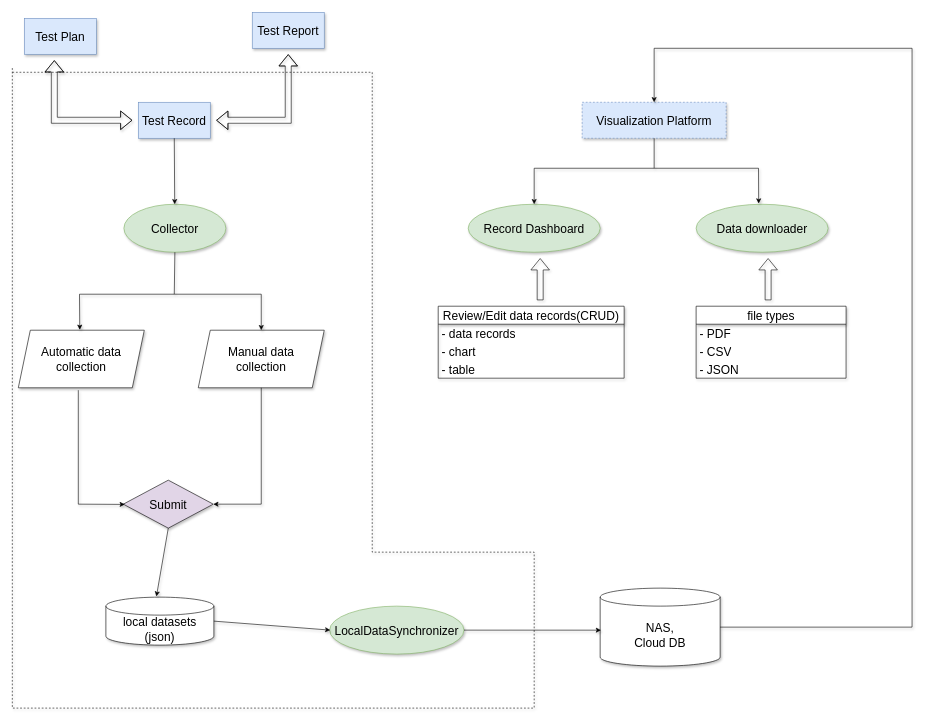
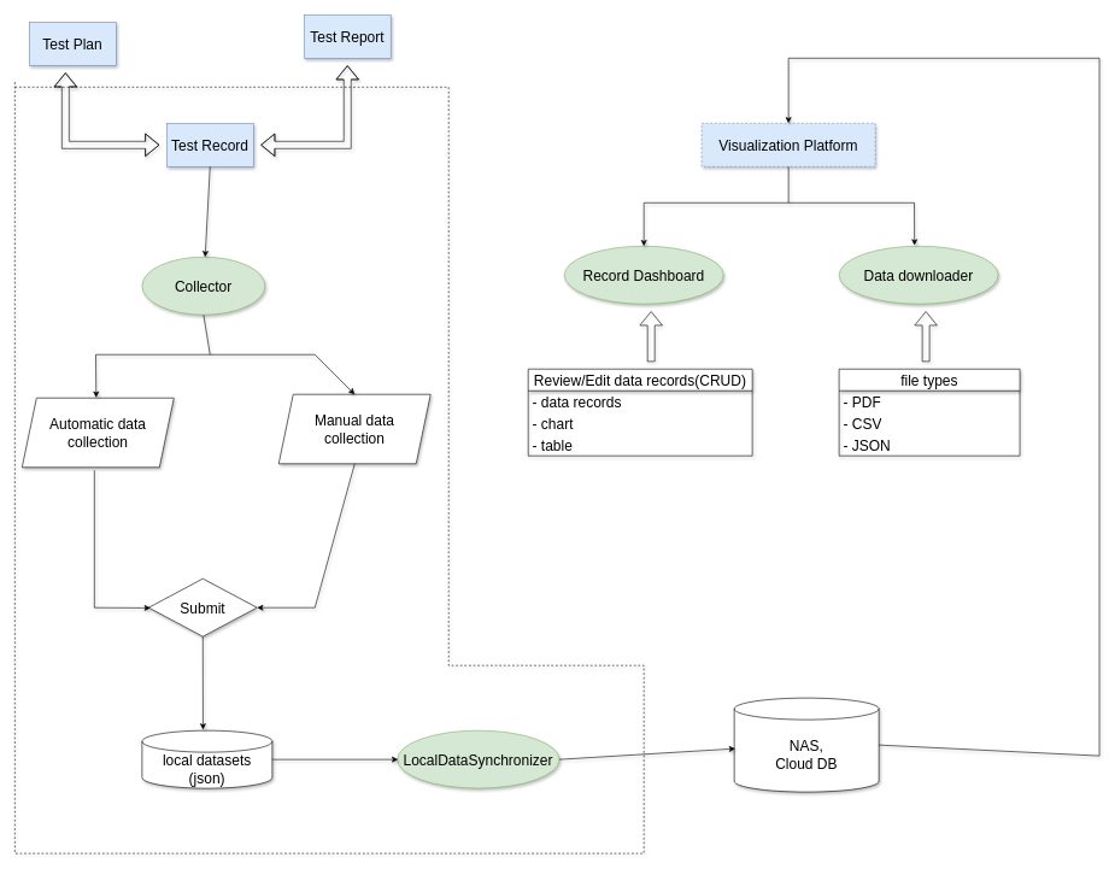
- <mxCell id="6" value="Collector" style="ellipse;whiteSpace=wrap;html=1;fontSize=20;shadow=1;fillColor=#d5e8d4;strokeColor=#82b366;" vertex="1" parent="1"><mxGeometry x="206" y="340" width="170" height="80" as="geometry" /></mxCell>
+ <mxCell id="6" value="Collector" style="ellipse;whiteSpace=wrap;html=1;fontSize=20;shadow=1;fillColor=#d5e8d4;strokeColor=#82b366;" vertex="1" parent="1"><mxGeometry x="196" y="355" width="170" height="80" as="geometry" /></mxCell>
- <mxCell id="11" value="Manual data&lt;br&gt;collection" style="shape=parallelogram;perimeter=parallelogramPerimeter;whiteSpace=wrap;html=1;fixedSize=1;fontSize=20;shadow=1;" vertex="1" parent="1"><mxGeometry x="330" y="550" width="210" height="96" as="geometry" /></mxCell>
+ <mxCell id="11" value="Manual data&lt;br&gt;collection" style="shape=parallelogram;perimeter=parallelogramPerimeter;whiteSpace=wrap;html=1;fixedSize=1;fontSize=20;shadow=1;" vertex="1" parent="1"><mxGeometry x="385" y="545" width="210" height="96" as="geometry" /></mxCell>
- <mxCell id="12" value="Submit" style="rhombus;whiteSpace=wrap;html=1;fontSize=20;shadow=1;fillColor=#e1d5e7;" vertex="1" parent="1"><mxGeometry x="205" y="800" width="150" height="80" as="geometry" /></mxCell>
+ <mxCell id="12" value="Submit" style="rhombus;whiteSpace=wrap;html=1;fontSize=20;shadow=1;" vertex="1" parent="1"><mxGeometry x="205" y="800" width="150" height="80" as="geometry" /></mxCell>
- <mxCell id="8" value="local datasets&lt;br&gt;(json)" style="shape=cylinder3;whiteSpace=wrap;html=1;boundedLbl=1;backgroundOutline=1;size=15;fontSize=20;shadow=1;" vertex="1" parent="1"><mxGeometry x="176" y="995" width="180" height="80" as="geometry" /></mxCell>
+ <mxCell id="8" value="local datasets&lt;br&gt;(json)" style="shape=cylinder3;whiteSpace=wrap;html=1;boundedLbl=1;backgroundOutline=1;size=15;fontSize=20;shadow=1;" vertex="1" parent="1"><mxGeometry x="196" y="1010" width="180" height="80" as="geometry" /></mxCell>
- <mxCell id="7" value="NAS,&lt;br&gt;Cloud DB" style="shape=cylinder3;whiteSpace=wrap;html=1;boundedLbl=1;backgroundOutline=1;size=15;fontSize=20;shadow=1;" vertex="1" parent="1"><mxGeometry x="1000" y="980" width="200" height="130" as="geometry" /></mxCell>
+ <mxCell id="7" value="NAS,&lt;br&gt;Cloud DB" style="shape=cylinder3;whiteSpace=wrap;html=1;boundedLbl=1;backgroundOutline=1;size=15;fontSize=20;shadow=1;" vertex="1" parent="1"><mxGeometry x="1015" y="965" width="200" height="130" as="geometry" /></mxCell>
